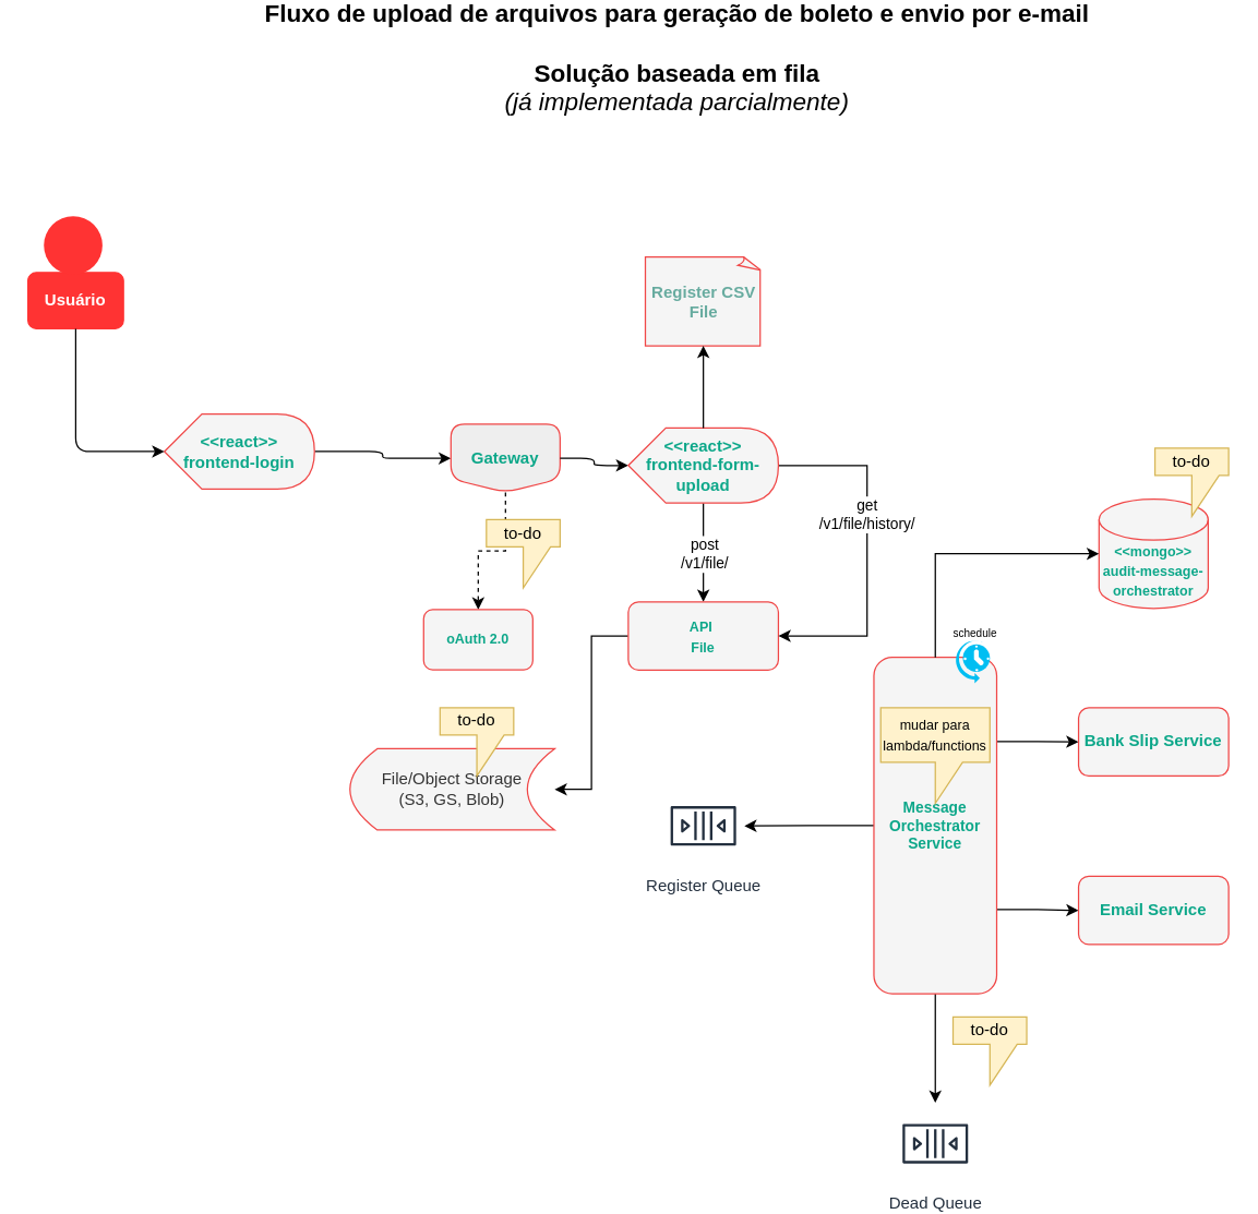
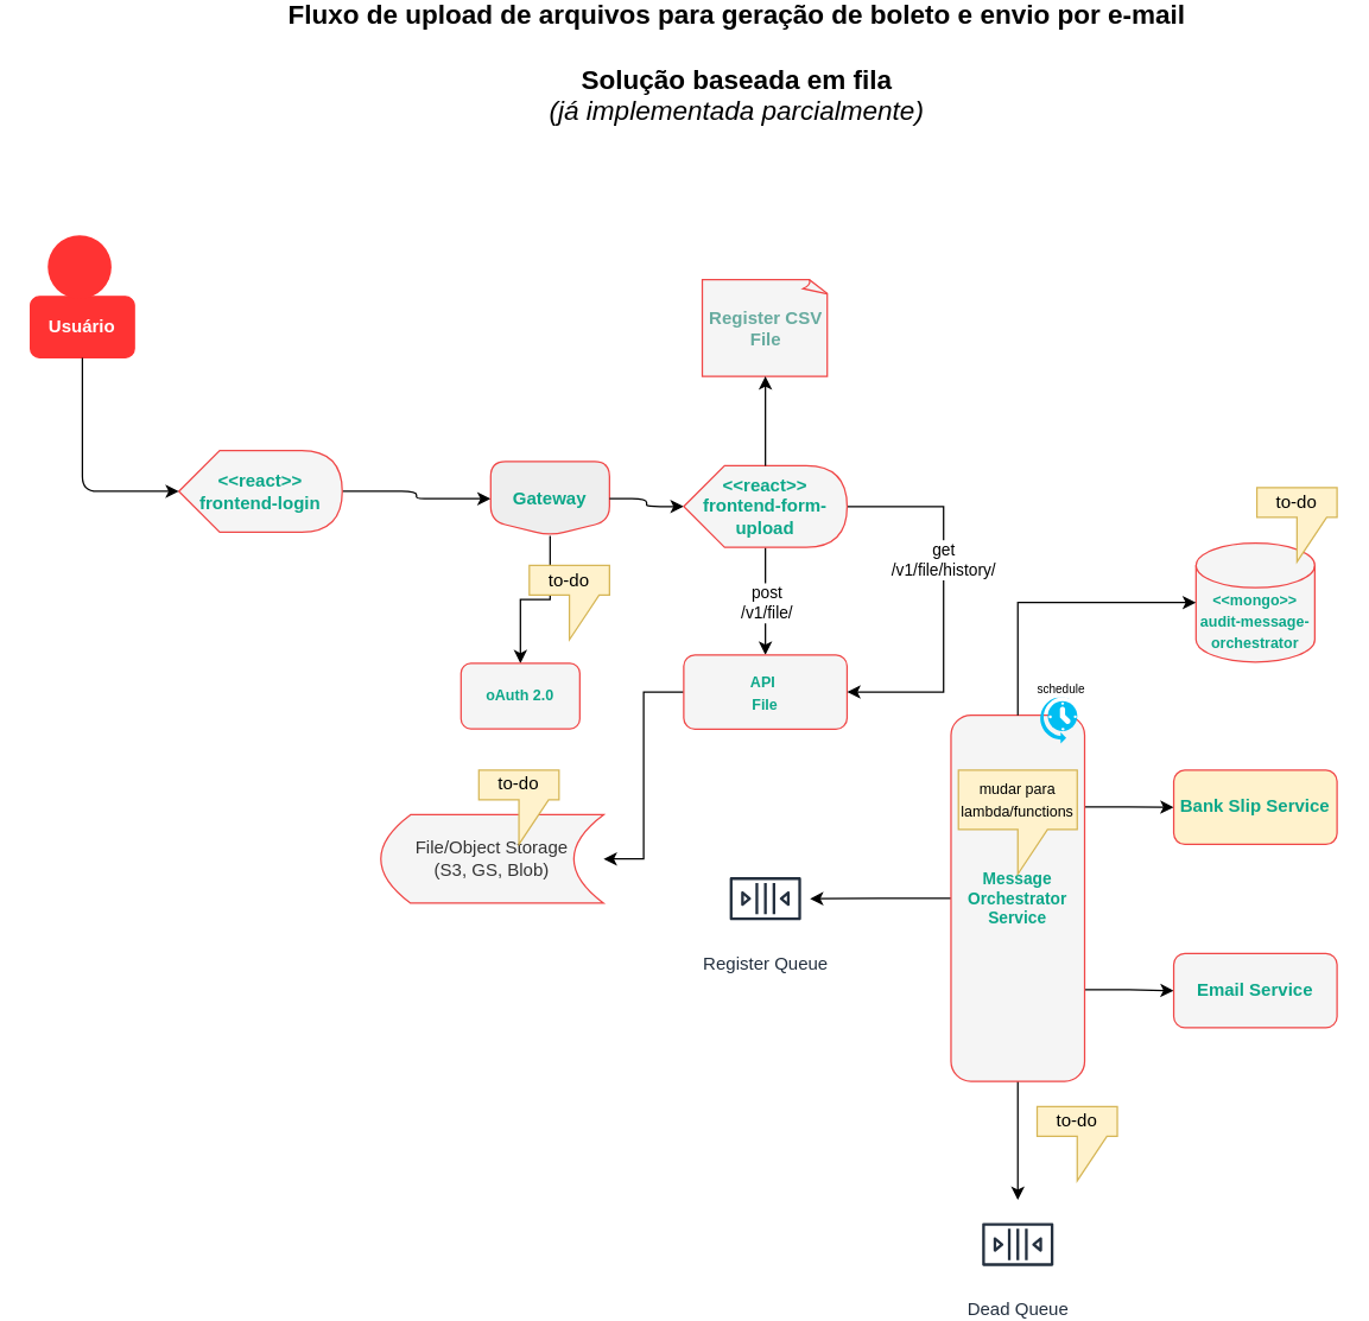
- <mxCell id="10" style="edgeStyle=orthogonalEdgeStyle;rounded=0;orthogonalLoop=1;jettySize=auto;html=1;dashed=1;" edge="1" parent="1" source="11" target="25"><mxGeometry relative="1" as="geometry" /></mxCell>
+ <mxCell id="10" style="edgeStyle=orthogonalEdgeStyle;rounded=0;orthogonalLoop=1;jettySize=auto;html=1;" edge="1" parent="1" source="11" target="25"><mxGeometry relative="1" as="geometry" /></mxCell>
- <mxCell id="29" value="&lt;font size=&quot;1&quot; color=&quot;#0ca789&quot;&gt;&lt;b style=&quot;font-size: 12px;&quot;&gt;Bank Slip Service&lt;/b&gt;&lt;/font&gt;" style="rounded=1;whiteSpace=wrap;html=1;fillColor=#f5f5f5;strokeColor=#F04747;fontColor=#333333;" vertex="1" parent="1"><mxGeometry x="790" y="510.42" width="110" height="50" as="geometry" /></mxCell>
+ <mxCell id="29" value="&lt;font size=&quot;1&quot; color=&quot;#0ca789&quot;&gt;&lt;b style=&quot;font-size: 12px;&quot;&gt;Bank Slip Service&lt;/b&gt;&lt;/font&gt;" style="rounded=1;whiteSpace=wrap;html=1;fillColor=#fff2cc;strokeColor=#F04747;fontColor=#333333;" vertex="1" parent="1"><mxGeometry x="790" y="510.42" width="110" height="50" as="geometry" /></mxCell>
